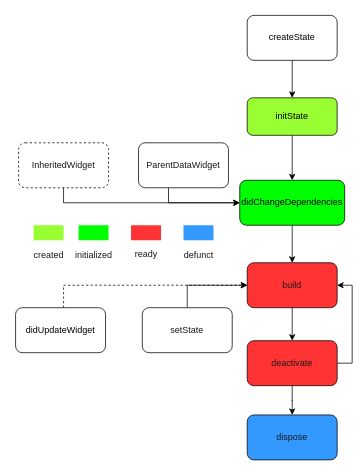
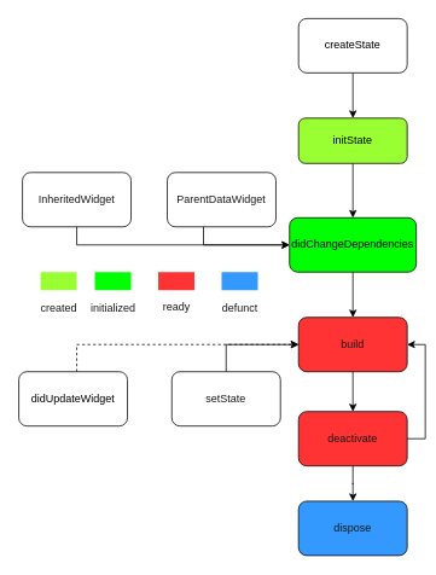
- <mxCell id="27" value="InheritedWidget" style="rounded=1;whiteSpace=wrap;html=1;fontColor=#1A1A1A;fillColor=#FFFFFF;gradientColor=none;dashed=1;" vertex="1" parent="1"><mxGeometry x="24" y="190" width="120" height="60" as="geometry" /></mxCell>
+ <mxCell id="27" value="InheritedWidget" style="rounded=1;whiteSpace=wrap;html=1;fontColor=#1A1A1A;fillColor=#FFFFFF;gradientColor=none;" vertex="1" parent="1"><mxGeometry x="24" y="190" width="120" height="60" as="geometry" /></mxCell>
